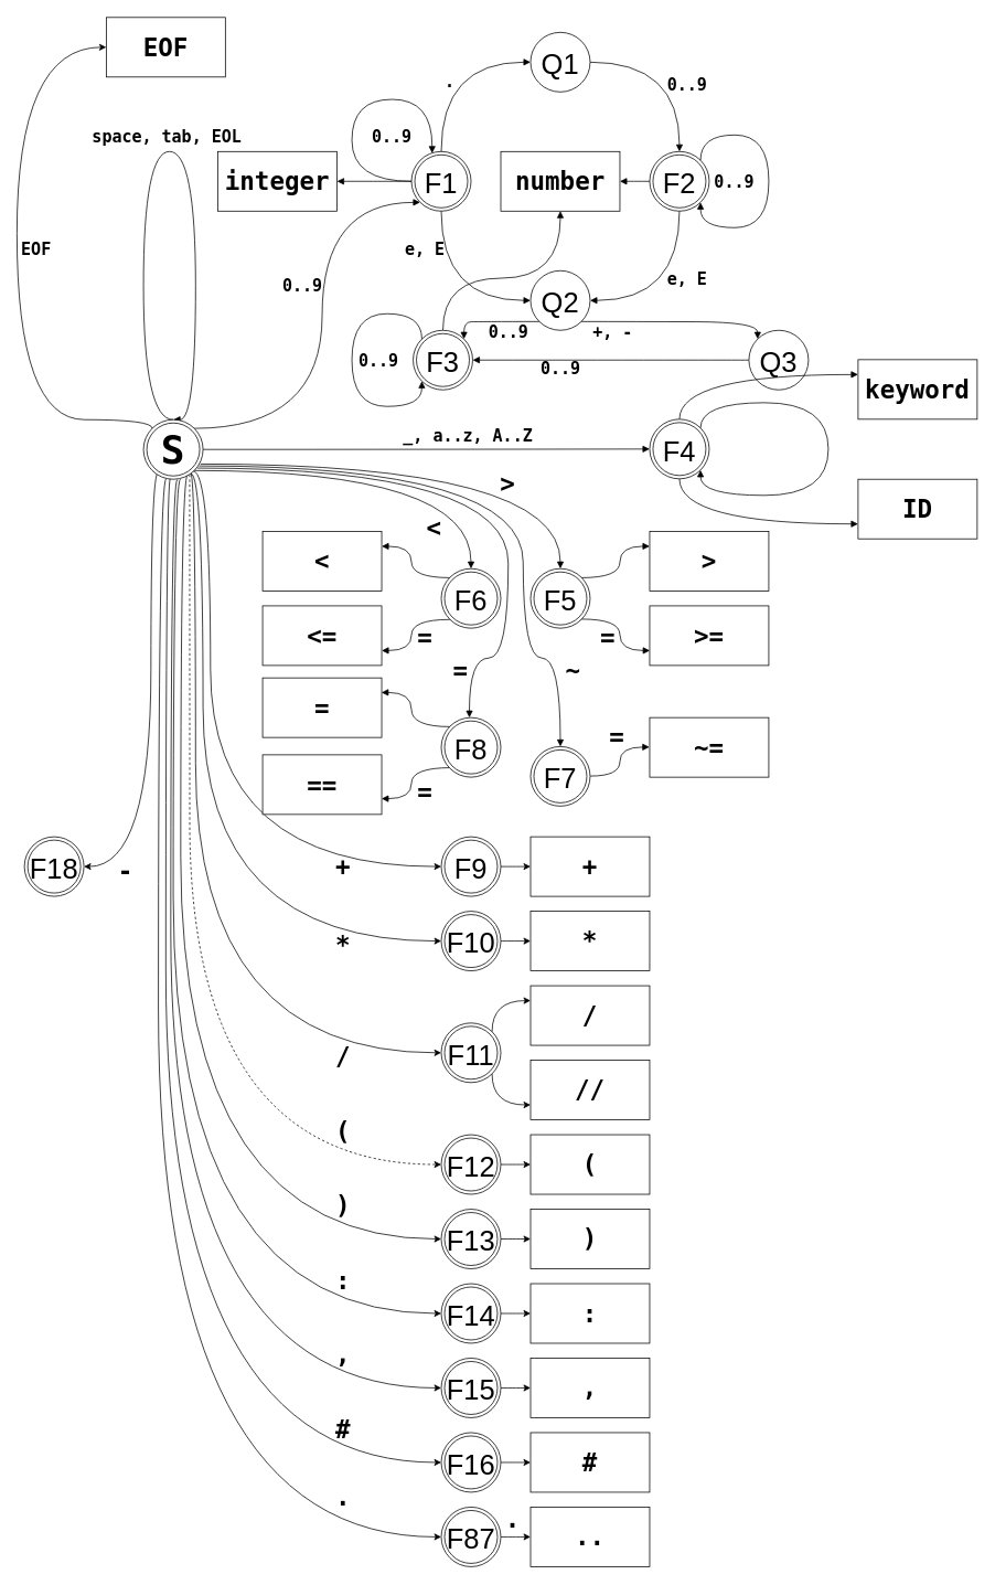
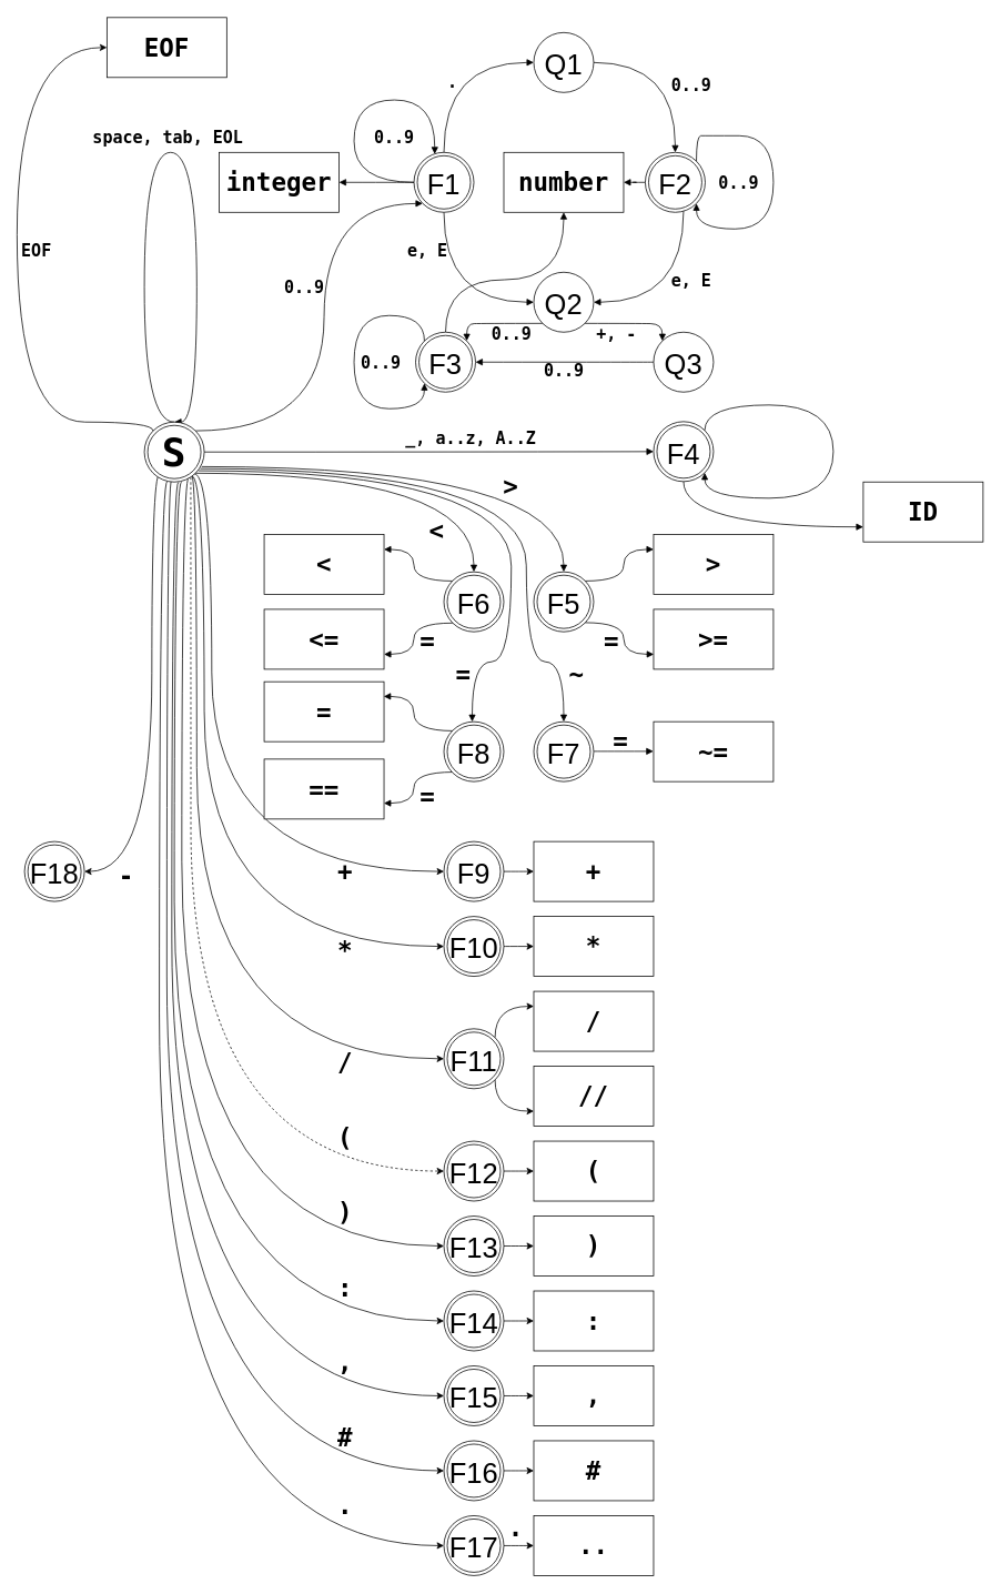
- <mxCell id="36" value="&lt;font style=&quot;font-size: 34px&quot;&gt;F2&lt;/font&gt;" style="ellipse;shape=doubleEllipse;whiteSpace=wrap;html=1;aspect=fixed;shadow=0;labelBackgroundColor=none;labelBorderColor=none;sketch=0;fontFamily=Helvetica;fontSize=40;strokeWidth=1;fillColor=default;gradientColor=none;" parent="1" vertex="1"><mxGeometry x="785" y="182" width="72" height="72" as="geometry" /></mxCell>
+ <mxCell id="36" value="&lt;font style=&quot;font-size: 34px&quot;&gt;F2&lt;/font&gt;" style="ellipse;shape=doubleEllipse;whiteSpace=wrap;html=1;aspect=fixed;shadow=0;labelBackgroundColor=none;labelBorderColor=none;sketch=0;fontFamily=Helvetica;fontSize=40;strokeWidth=1;fillColor=default;gradientColor=none;" parent="1" vertex="1"><mxGeometry x="775" y="182" width="72" height="72" as="geometry" /></mxCell>
- <mxCell id="33" value="&lt;font style=&quot;font-size: 34px&quot;&gt;Q3&lt;/font&gt;" style="ellipse;whiteSpace=wrap;html=1;aspect=fixed;shadow=0;labelBackgroundColor=none;labelBorderColor=none;sketch=0;fontFamily=Helvetica;fontSize=40;strokeWidth=1;fillColor=default;gradientColor=none;" parent="1" vertex="1"><mxGeometry x="905" y="398" width="72" height="72" as="geometry" /></mxCell>
+ <mxCell id="33" value="&lt;font style=&quot;font-size: 34px&quot;&gt;Q3&lt;/font&gt;" style="ellipse;whiteSpace=wrap;html=1;aspect=fixed;shadow=0;labelBackgroundColor=none;labelBorderColor=none;sketch=0;fontFamily=Helvetica;fontSize=40;strokeWidth=1;fillColor=default;gradientColor=none;" parent="1" vertex="1"><mxGeometry x="785" y="398" width="72" height="72" as="geometry" /></mxCell>
- <mxCell id="54" style="edgeStyle=orthogonalEdgeStyle;curved=1;sketch=0;orthogonalLoop=1;jettySize=auto;html=1;entryX=0;entryY=0.25;entryDx=0;entryDy=0;shadow=0;fontFamily=Helvetica;fontSize=30;endArrow=block;endFill=1;" parent="1" source="55" target="62" edge="1"><mxGeometry relative="1" as="geometry"><Array as="points"><mxPoint x="821" y="452" /><mxPoint x="1037" y="452" /></Array></mxGeometry></mxCell>
- <mxCell id="62" value="&lt;pre style=&quot;font-size: 30px&quot;&gt;&lt;b&gt;keyword&lt;/b&gt;&lt;/pre&gt;" style="whiteSpace=wrap;html=1;shadow=0;labelBackgroundColor=none;labelBorderColor=none;sketch=0;fontFamily=Helvetica;fontSize=20;strokeWidth=1;fillColor=default;gradientColor=none;" parent="1" vertex="1"><mxGeometry x="1037" y="433.5" width="144" height="72" as="geometry" /></mxCell>
- <mxCell id="80" value="&lt;font style=&quot;font-size: 34px&quot;&gt;F7&lt;/font&gt;" style="ellipse;shape=doubleEllipse;whiteSpace=wrap;html=1;aspect=fixed;shadow=0;labelBackgroundColor=none;labelBorderColor=none;sketch=0;fontFamily=Helvetica;fontSize=40;strokeWidth=1;fillColor=default;gradientColor=none;direction=east;" parent="1" vertex="1"><mxGeometry x="641" y="901" width="72" height="72" as="geometry" /></mxCell>
+ <mxCell id="80" value="&lt;font style=&quot;font-size: 34px&quot;&gt;F7&lt;/font&gt;" style="ellipse;shape=doubleEllipse;whiteSpace=wrap;html=1;aspect=fixed;shadow=0;labelBackgroundColor=none;labelBorderColor=none;sketch=0;fontFamily=Helvetica;fontSize=40;strokeWidth=1;fillColor=default;gradientColor=none;direction=east;" parent="1" vertex="1"><mxGeometry x="641" y="866" width="72" height="72" as="geometry" /></mxCell>
- <mxCell id="124" value="&lt;font style=&quot;font-size: 34px&quot;&gt;F87&lt;/font&gt;" style="ellipse;shape=doubleEllipse;whiteSpace=wrap;html=1;aspect=fixed;shadow=0;labelBackgroundColor=none;labelBorderColor=none;sketch=0;fontFamily=Helvetica;fontSize=40;strokeWidth=1;fillColor=default;gradientColor=none;" vertex="1" parent="1"><mxGeometry x="533" y="1820" width="72" height="72" as="geometry" /></mxCell>
+ <mxCell id="124" value="&lt;font style=&quot;font-size: 34px&quot;&gt;F17&lt;/font&gt;" style="ellipse;shape=doubleEllipse;whiteSpace=wrap;html=1;aspect=fixed;shadow=0;labelBackgroundColor=none;labelBorderColor=none;sketch=0;fontFamily=Helvetica;fontSize=40;strokeWidth=1;fillColor=default;gradientColor=none;" vertex="1" parent="1"><mxGeometry x="533" y="1820" width="72" height="72" as="geometry" /></mxCell>
